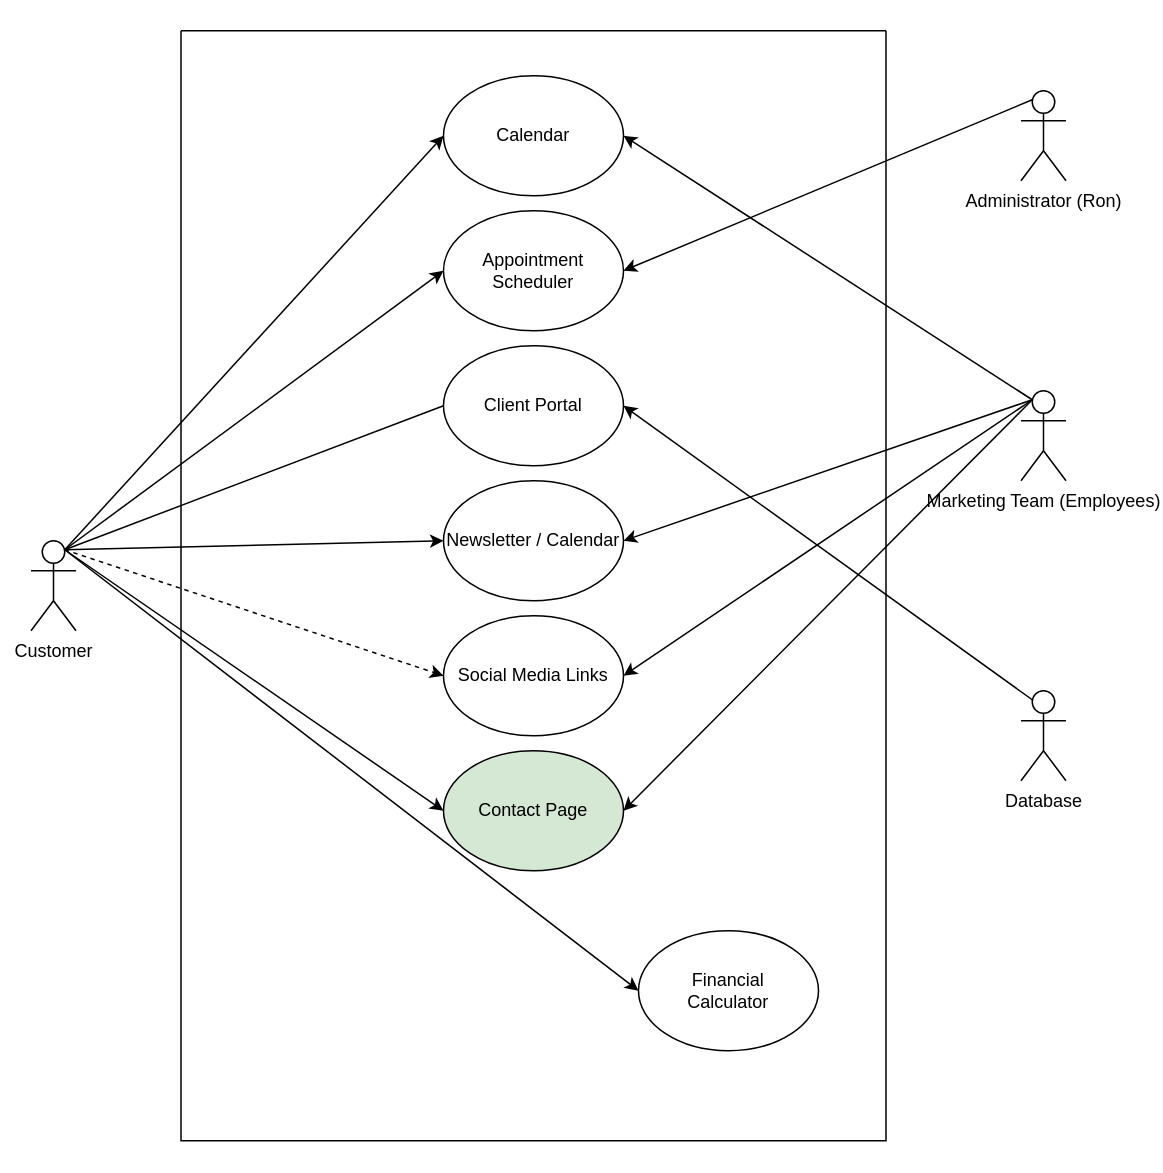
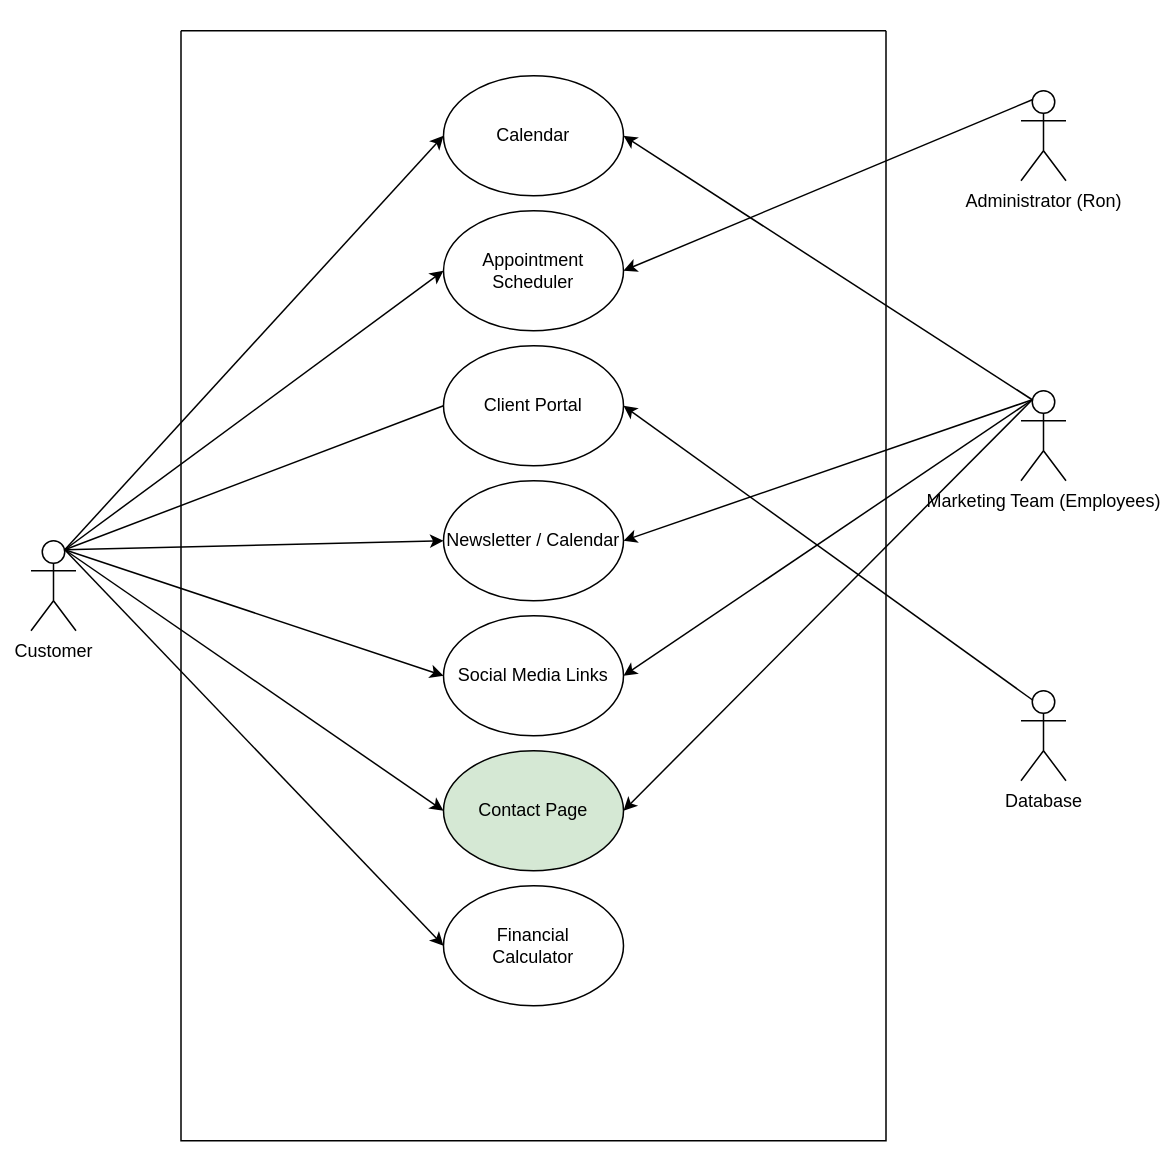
- <mxCell id="6" style="rounded=0;orthogonalLoop=1;jettySize=auto;html=1;exitX=0.75;exitY=0.1;exitDx=0;exitDy=0;exitPerimeter=0;entryX=0;entryY=0.5;entryDx=0;entryDy=0;dashed=1;" parent="1" source="9" target="24" edge="1"><mxGeometry relative="1" as="geometry" /></mxCell>
+ <mxCell id="6" style="rounded=0;orthogonalLoop=1;jettySize=auto;html=1;exitX=0.75;exitY=0.1;exitDx=0;exitDy=0;exitPerimeter=0;entryX=0;entryY=0.5;entryDx=0;entryDy=0;" parent="1" source="9" target="24" edge="1"><mxGeometry relative="1" as="geometry" /></mxCell>
- <mxCell id="26" value="Financial&lt;div&gt;Calculator&lt;/div&gt;" style="ellipse;whiteSpace=wrap;html=1;" parent="19" vertex="1"><mxGeometry x="305" y="600" width="120" height="80" as="geometry" /></mxCell>
+ <mxCell id="26" value="Financial&lt;div&gt;Calculator&lt;/div&gt;" style="ellipse;whiteSpace=wrap;html=1;" parent="19" vertex="1"><mxGeometry x="175" y="570" width="120" height="80" as="geometry" /></mxCell>
